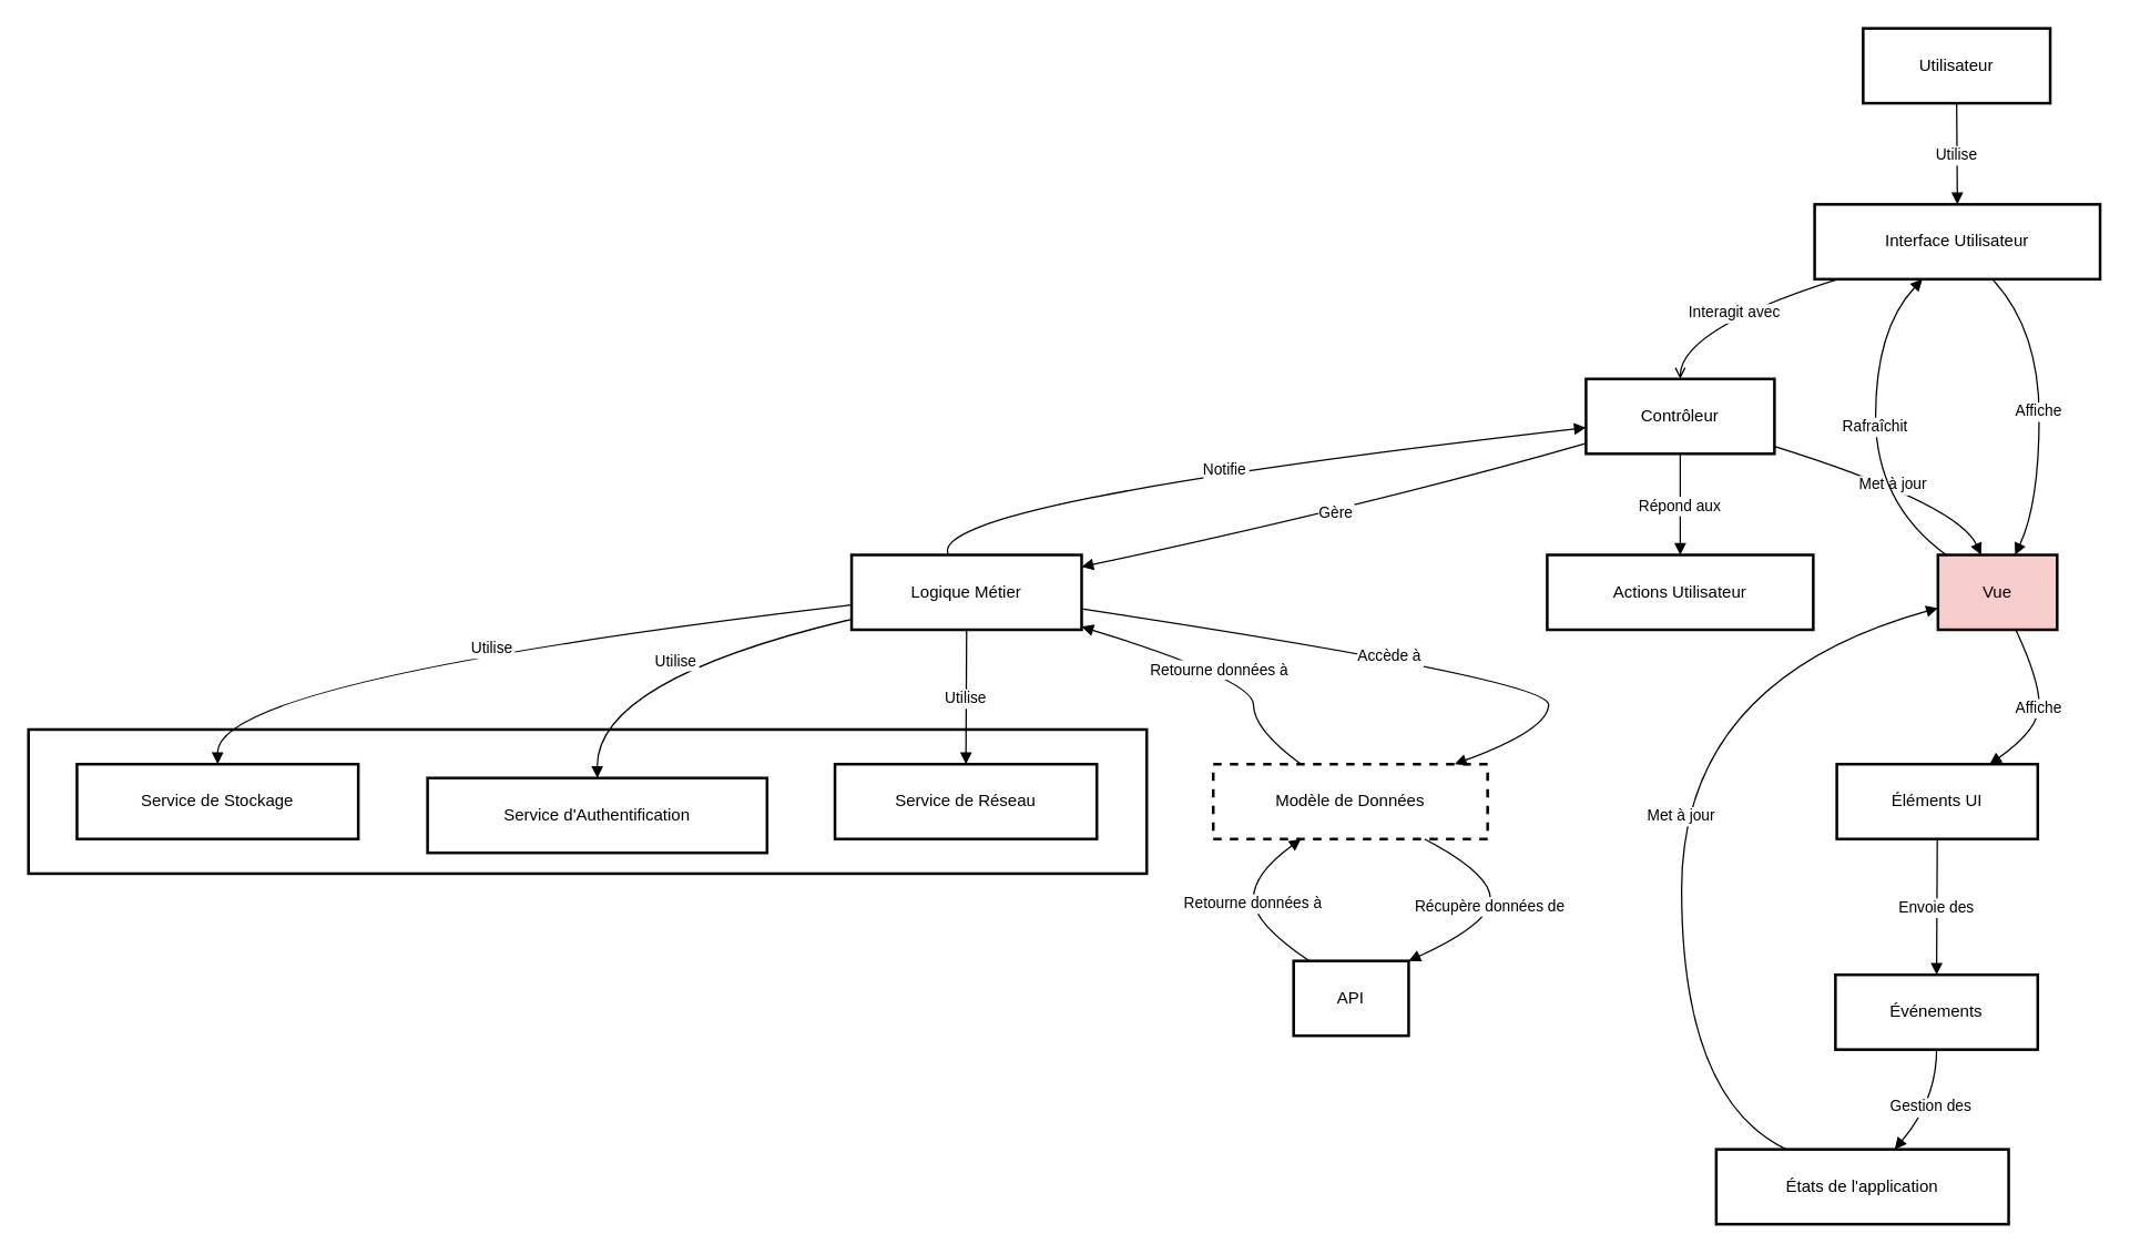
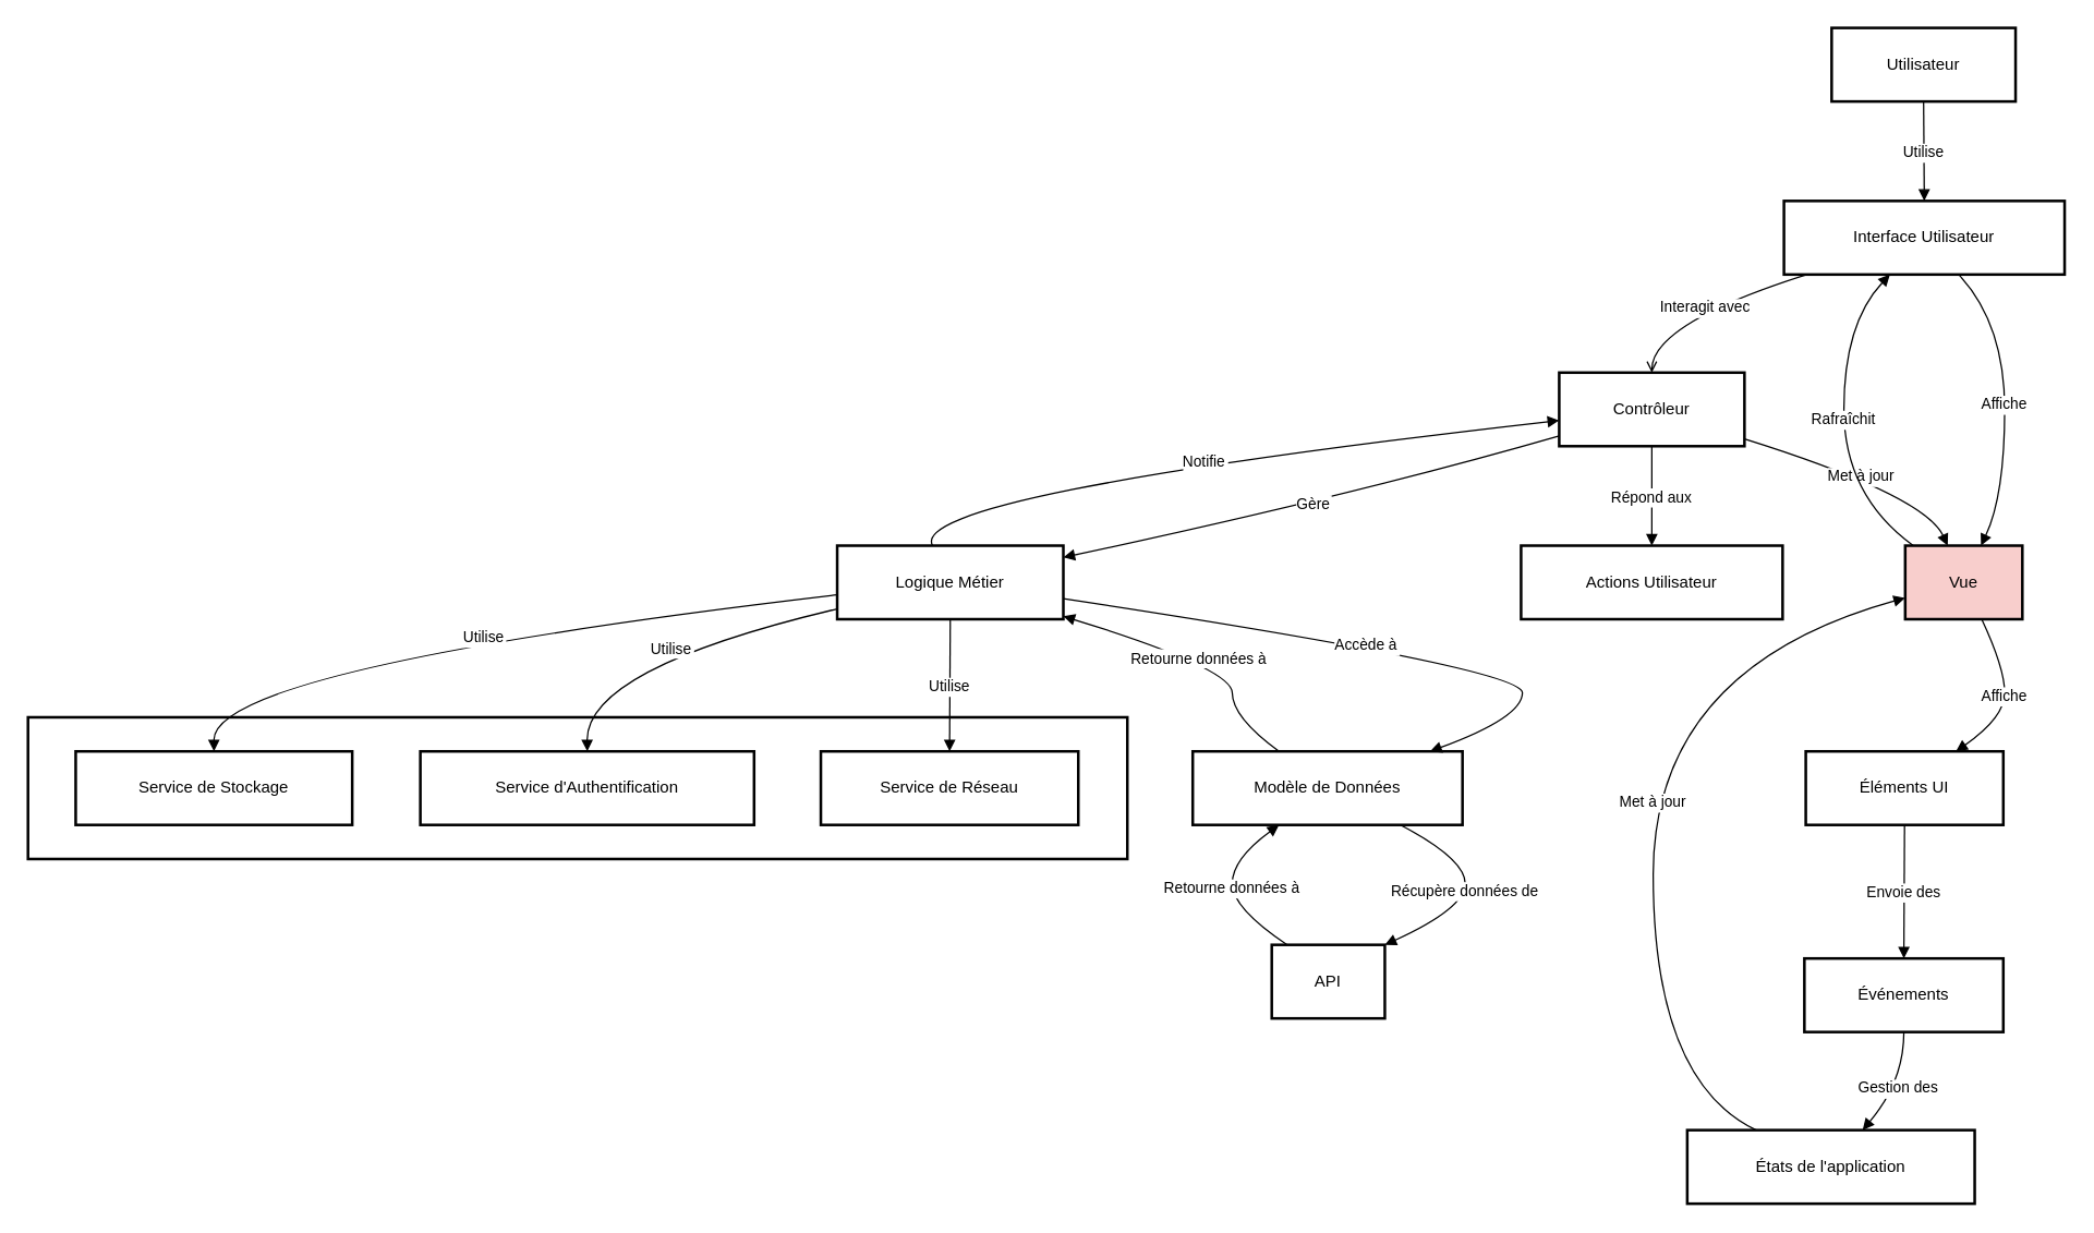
- <mxCell id="8" value="Modèle de Données" style="whiteSpace=wrap;strokeWidth=2;dashed=1;" vertex="1" parent="1"><mxGeometry x="875" y="551" width="198" height="54" as="geometry" /></mxCell>
+ <mxCell id="8" value="Modèle de Données" style="whiteSpace=wrap;strokeWidth=2;" vertex="1" parent="1"><mxGeometry x="875" y="551" width="198" height="54" as="geometry" /></mxCell>
- <mxCell id="15" value="Service d'Authentification" style="whiteSpace=wrap;strokeWidth=2;" vertex="1" parent="1"><mxGeometry x="308" y="561" width="245" height="54" as="geometry" /></mxCell>
+ <mxCell id="15" value="Service d'Authentification" style="whiteSpace=wrap;strokeWidth=2;" vertex="1" parent="1"><mxGeometry x="308" y="551" width="245" height="54" as="geometry" /></mxCell>
